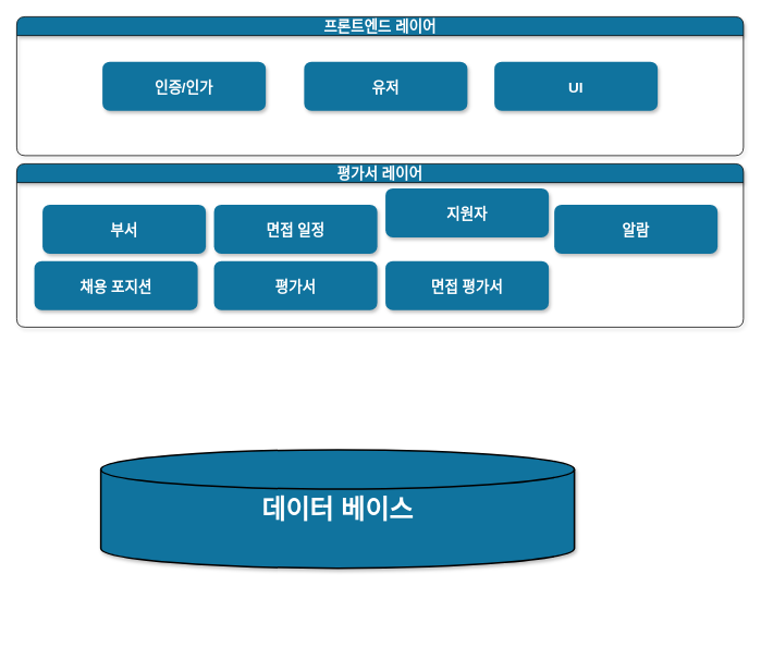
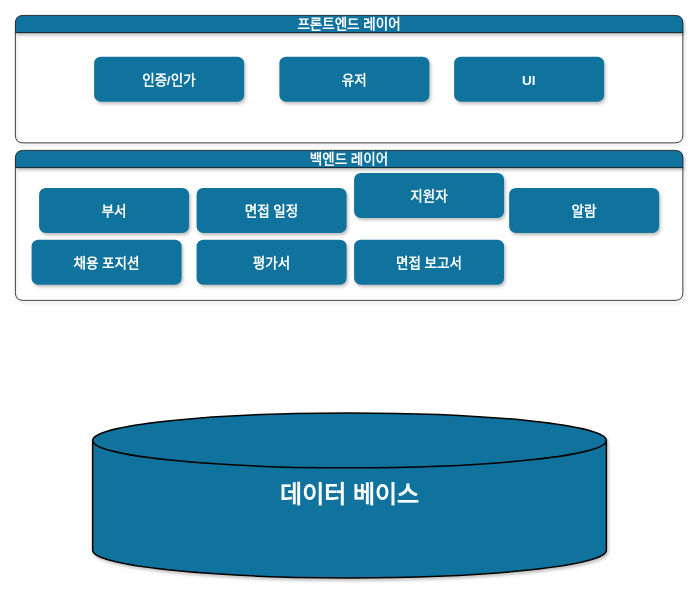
- <mxCell id="2" value="평가서 레이어" style="swimlane;whiteSpace=wrap;html=1;rounded=1;shadow=1;align=center;verticalAlign=middle;fontFamily=Helvetica;fontSize=18;fontColor=#FFFFFF;fontStyle=1;fillColor=#10739E;gradientColor=none;" parent="1" vertex="1"><mxGeometry x="20" y="200" width="890" height="200" as="geometry" /></mxCell>
+ <mxCell id="2" value="백엔드 레이어" style="swimlane;whiteSpace=wrap;html=1;rounded=1;shadow=1;align=center;verticalAlign=middle;fontFamily=Helvetica;fontSize=18;fontColor=#FFFFFF;fontStyle=1;fillColor=#10739E;gradientColor=none;" parent="1" vertex="1"><mxGeometry x="20" y="200" width="890" height="200" as="geometry" /></mxCell>
- <mxCell id="8" value="면접 평가서" style="rounded=1;fillColor=#10739E;strokeColor=none;shadow=1;gradientColor=none;fontStyle=1;fontColor=#FFFFFF;fontSize=18;" parent="2" vertex="1"><mxGeometry x="451.62" y="119" width="200" height="60" as="geometry" /></mxCell>
+ <mxCell id="8" value="면접 보고서" style="rounded=1;fillColor=#10739E;strokeColor=none;shadow=1;gradientColor=none;fontStyle=1;fontColor=#FFFFFF;fontSize=18;" parent="2" vertex="1"><mxGeometry x="451.62" y="119" width="200" height="60" as="geometry" /></mxCell>
- <mxCell id="14" value="&lt;font style=&quot;font-size: 32px;&quot;&gt;데이터 베이스&lt;/font&gt;" style="strokeWidth=2;html=1;shape=mxgraph.flowchart.database;whiteSpace=wrap;rounded=1;shadow=1;align=center;verticalAlign=middle;fontFamily=Helvetica;fontSize=14;fontColor=#FFFFFF;fontStyle=1;fillColor=#10739E;gradientColor=none;" parent="1" vertex="1"><mxGeometry x="123" y="550" width="580" height="145" as="geometry" /></mxCell>
+ <mxCell id="14" value="&lt;font style=&quot;font-size: 32px;&quot;&gt;데이터 베이스&lt;/font&gt;" style="strokeWidth=2;html=1;shape=mxgraph.flowchart.database;whiteSpace=wrap;rounded=1;shadow=1;align=center;verticalAlign=middle;fontFamily=Helvetica;fontSize=14;fontColor=#FFFFFF;fontStyle=1;fillColor=#10739E;gradientColor=none;" parent="1" vertex="1"><mxGeometry x="123" y="550" width="685" height="220" as="geometry" /></mxCell>
